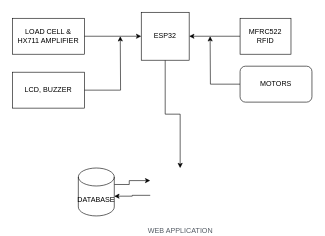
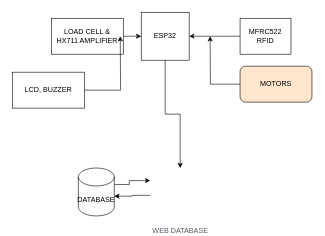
- <mxCell id="5" value="LOAD CELL &amp;amp;&lt;div&gt;HX711 AMPLIFIER&lt;/div&gt;" style="rounded=0;whiteSpace=wrap;html=1;" vertex="1" parent="1"><mxGeometry x="20" y="30" width="120" height="60" as="geometry" /></mxCell>
+ <mxCell id="5" value="LOAD CELL &amp;amp;&lt;div&gt;HX711 AMPLIFIER&lt;/div&gt;" style="rounded=0;whiteSpace=wrap;html=1;" vertex="1" parent="1"><mxGeometry x="85" y="30" width="120" height="60" as="geometry" /></mxCell>
- <mxCell id="12" value="MOTORS" style="rounded=1;whiteSpace=wrap;html=1;" vertex="1" parent="1"><mxGeometry x="400" y="110" width="120" height="60" as="geometry" /></mxCell>
+ <mxCell id="12" value="MOTORS" style="rounded=1;whiteSpace=wrap;html=1;fillColor=#ffe6cc;" vertex="1" parent="1"><mxGeometry x="400" y="110" width="120" height="60" as="geometry" /></mxCell>
- <mxCell id="10" value="WEB APPLICATION" style="sketch=0;outlineConnect=0;gradientColor=none;fontColor=#545B64;strokeColor=none;fillColor=#FFFFFF;dashed=0;verticalLabelPosition=bottom;verticalAlign=top;align=center;html=1;fontSize=12;fontStyle=0;aspect=fixed;shape=mxgraph.aws4.illustration_desktop;pointerEvents=1;noLabel=0;" vertex="1" parent="1"><mxGeometry x="250" y="280" width="100" height="91" as="geometry" /></mxCell>
+ <mxCell id="10" value="WEB DATABASE" style="sketch=0;outlineConnect=0;gradientColor=none;fontColor=#545B64;strokeColor=none;fillColor=#FFFFFF;dashed=0;verticalLabelPosition=bottom;verticalAlign=top;align=center;html=1;fontSize=12;fontStyle=0;aspect=fixed;shape=mxgraph.aws4.illustration_desktop;pointerEvents=1;noLabel=0;" vertex="1" parent="1"><mxGeometry x="250" y="280" width="100" height="91" as="geometry" /></mxCell>
